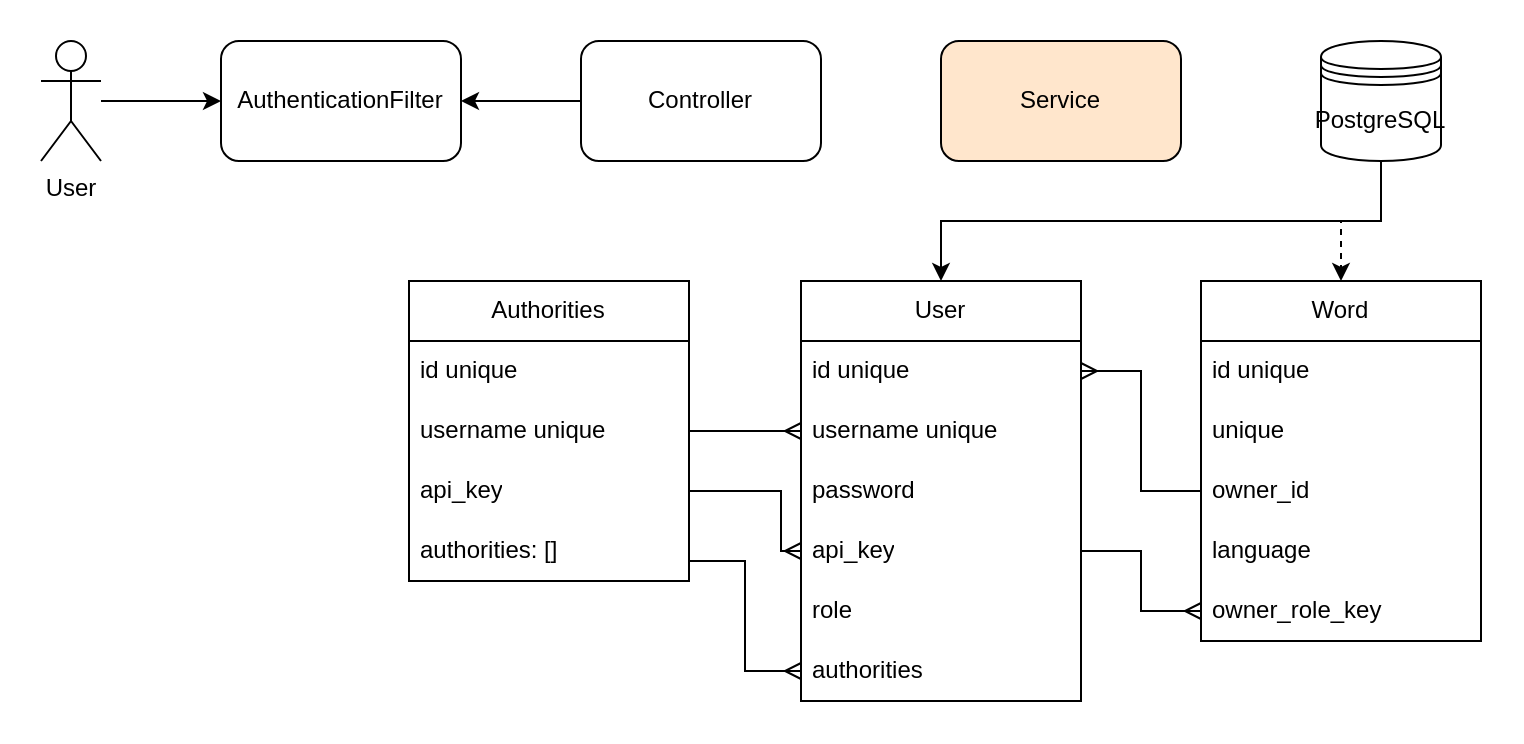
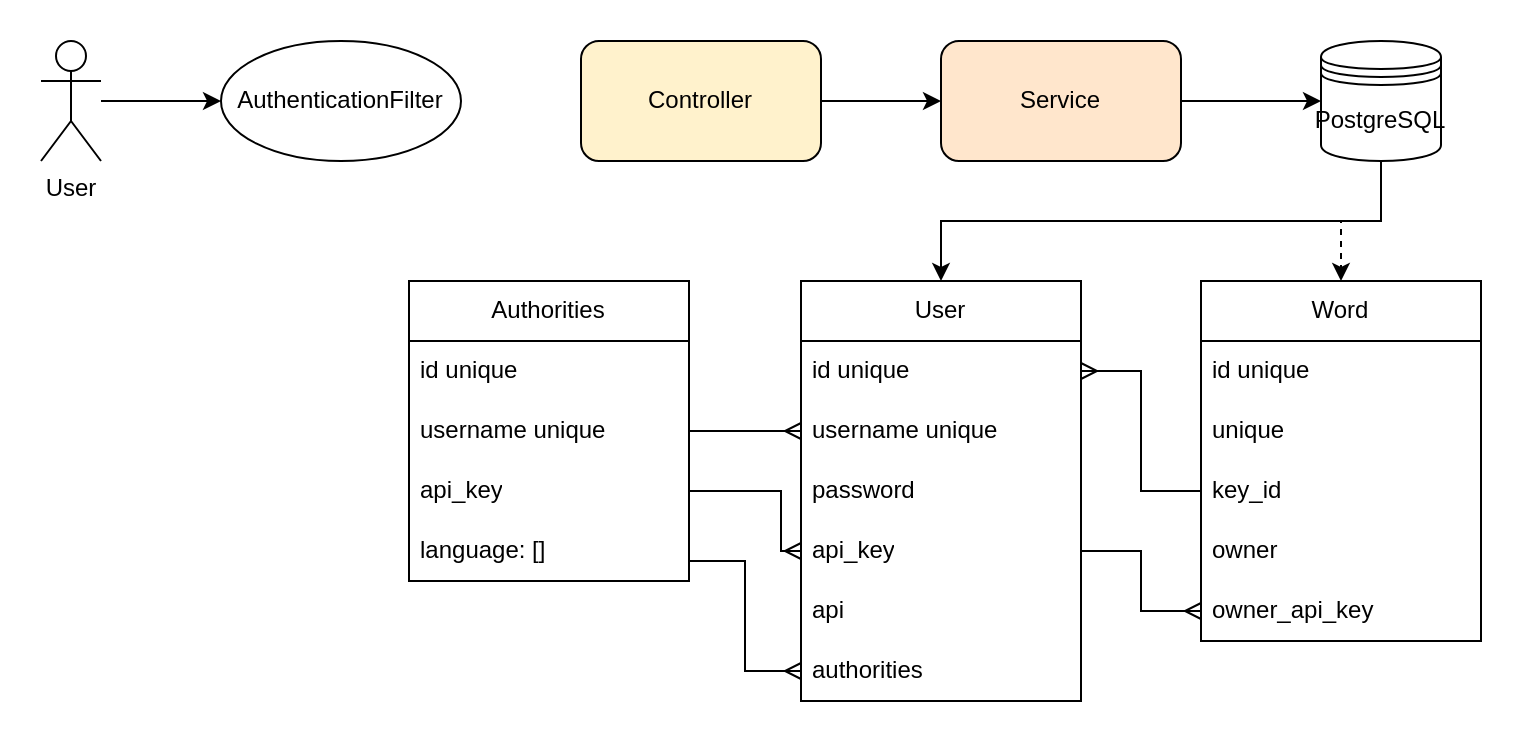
- <mxCell id="11" value="AuthenticationFilter" style="rounded=1;whiteSpace=wrap;html=1;" vertex="1" parent="1"><mxGeometry x="110" y="20" width="120" height="60" as="geometry" /></mxCell>
+ <mxCell id="11" value="AuthenticationFilter" style="ellipse;whiteSpace=wrap;html=1;" vertex="1" parent="1"><mxGeometry x="110" y="20" width="120" height="60" as="geometry" /></mxCell>
- <mxCell id="4" style="edgeStyle=orthogonalEdgeStyle;rounded=0;orthogonalLoop=1;jettySize=auto;html=1;" edge="1" parent="1" source="5" target="11"><mxGeometry relative="1" as="geometry" /></mxCell>
+ <mxCell id="4" style="edgeStyle=orthogonalEdgeStyle;rounded=0;orthogonalLoop=1;jettySize=auto;html=1;entryX=0;entryY=0.5;entryDx=0;entryDy=0;" edge="1" parent="1" source="5" target="7"><mxGeometry relative="1" as="geometry" /></mxCell>
- <mxCell id="5" value="Controller" style="rounded=1;whiteSpace=wrap;html=1;" vertex="1" parent="1"><mxGeometry x="290" y="20" width="120" height="60" as="geometry" /></mxCell>
+ <mxCell id="5" value="Controller" style="rounded=1;whiteSpace=wrap;html=1;fillColor=#fff2cc;" vertex="1" parent="1"><mxGeometry x="290" y="20" width="120" height="60" as="geometry" /></mxCell>
+ <mxCell id="6" style="edgeStyle=orthogonalEdgeStyle;rounded=0;orthogonalLoop=1;jettySize=auto;html=1;entryX=0;entryY=0.5;entryDx=0;entryDy=0;" edge="1" parent="1" source="7" target="10"><mxGeometry relative="1" as="geometry" /></mxCell>
- <mxCell id="15" value="owner_id" style="text;strokeColor=none;fillColor=none;align=left;verticalAlign=middle;spacingLeft=4;spacingRight=4;overflow=hidden;points=[[0,0.5],[1,0.5]];portConstraint=eastwest;rotatable=0;whiteSpace=wrap;html=1;" vertex="1" parent="12"><mxGeometry y="90" width="140" height="30" as="geometry" /></mxCell>
+ <mxCell id="15" value="key_id" style="text;strokeColor=none;fillColor=none;align=left;verticalAlign=middle;spacingLeft=4;spacingRight=4;overflow=hidden;points=[[0,0.5],[1,0.5]];portConstraint=eastwest;rotatable=0;whiteSpace=wrap;html=1;" vertex="1" parent="12"><mxGeometry y="90" width="140" height="30" as="geometry" /></mxCell>
- <mxCell id="31" value="authorities: []" style="text;strokeColor=none;fillColor=none;align=left;verticalAlign=middle;spacingLeft=4;spacingRight=4;overflow=hidden;points=[[0,0.5],[1,0.5]];portConstraint=eastwest;rotatable=0;whiteSpace=wrap;html=1;" vertex="1" parent="27"><mxGeometry y="120" width="140" height="30" as="geometry" /></mxCell>
+ <mxCell id="31" value="language: []" style="text;strokeColor=none;fillColor=none;align=left;verticalAlign=middle;spacingLeft=4;spacingRight=4;overflow=hidden;points=[[0,0.5],[1,0.5]];portConstraint=eastwest;rotatable=0;whiteSpace=wrap;html=1;" vertex="1" parent="27"><mxGeometry y="120" width="140" height="30" as="geometry" /></mxCell>
- <mxCell id="16" value="language" style="text;strokeColor=none;fillColor=none;align=left;verticalAlign=middle;spacingLeft=4;spacingRight=4;overflow=hidden;points=[[0,0.5],[1,0.5]];portConstraint=eastwest;rotatable=0;whiteSpace=wrap;html=1;" vertex="1" parent="12"><mxGeometry y="120" width="140" height="30" as="geometry" /></mxCell>
+ <mxCell id="16" value="owner" style="text;strokeColor=none;fillColor=none;align=left;verticalAlign=middle;spacingLeft=4;spacingRight=4;overflow=hidden;points=[[0,0.5],[1,0.5]];portConstraint=eastwest;rotatable=0;whiteSpace=wrap;html=1;" vertex="1" parent="12"><mxGeometry y="120" width="140" height="30" as="geometry" /></mxCell>
- <mxCell id="23" value="role" style="text;strokeColor=none;fillColor=none;align=left;verticalAlign=middle;spacingLeft=4;spacingRight=4;overflow=hidden;points=[[0,0.5],[1,0.5]];portConstraint=eastwest;rotatable=0;whiteSpace=wrap;html=1;" vertex="1" parent="18"><mxGeometry y="150" width="140" height="30" as="geometry" /></mxCell>
+ <mxCell id="23" value="api" style="text;strokeColor=none;fillColor=none;align=left;verticalAlign=middle;spacingLeft=4;spacingRight=4;overflow=hidden;points=[[0,0.5],[1,0.5]];portConstraint=eastwest;rotatable=0;whiteSpace=wrap;html=1;" vertex="1" parent="18"><mxGeometry y="150" width="140" height="30" as="geometry" /></mxCell>
- <mxCell id="17" value="owner_role_key" style="text;strokeColor=none;fillColor=none;align=left;verticalAlign=middle;spacingLeft=4;spacingRight=4;overflow=hidden;points=[[0,0.5],[1,0.5]];portConstraint=eastwest;rotatable=0;whiteSpace=wrap;html=1;" vertex="1" parent="12"><mxGeometry y="150" width="140" height="30" as="geometry" /></mxCell>
+ <mxCell id="17" value="owner_api_key" style="text;strokeColor=none;fillColor=none;align=left;verticalAlign=middle;spacingLeft=4;spacingRight=4;overflow=hidden;points=[[0,0.5],[1,0.5]];portConstraint=eastwest;rotatable=0;whiteSpace=wrap;html=1;" vertex="1" parent="12"><mxGeometry y="150" width="140" height="30" as="geometry" /></mxCell>
